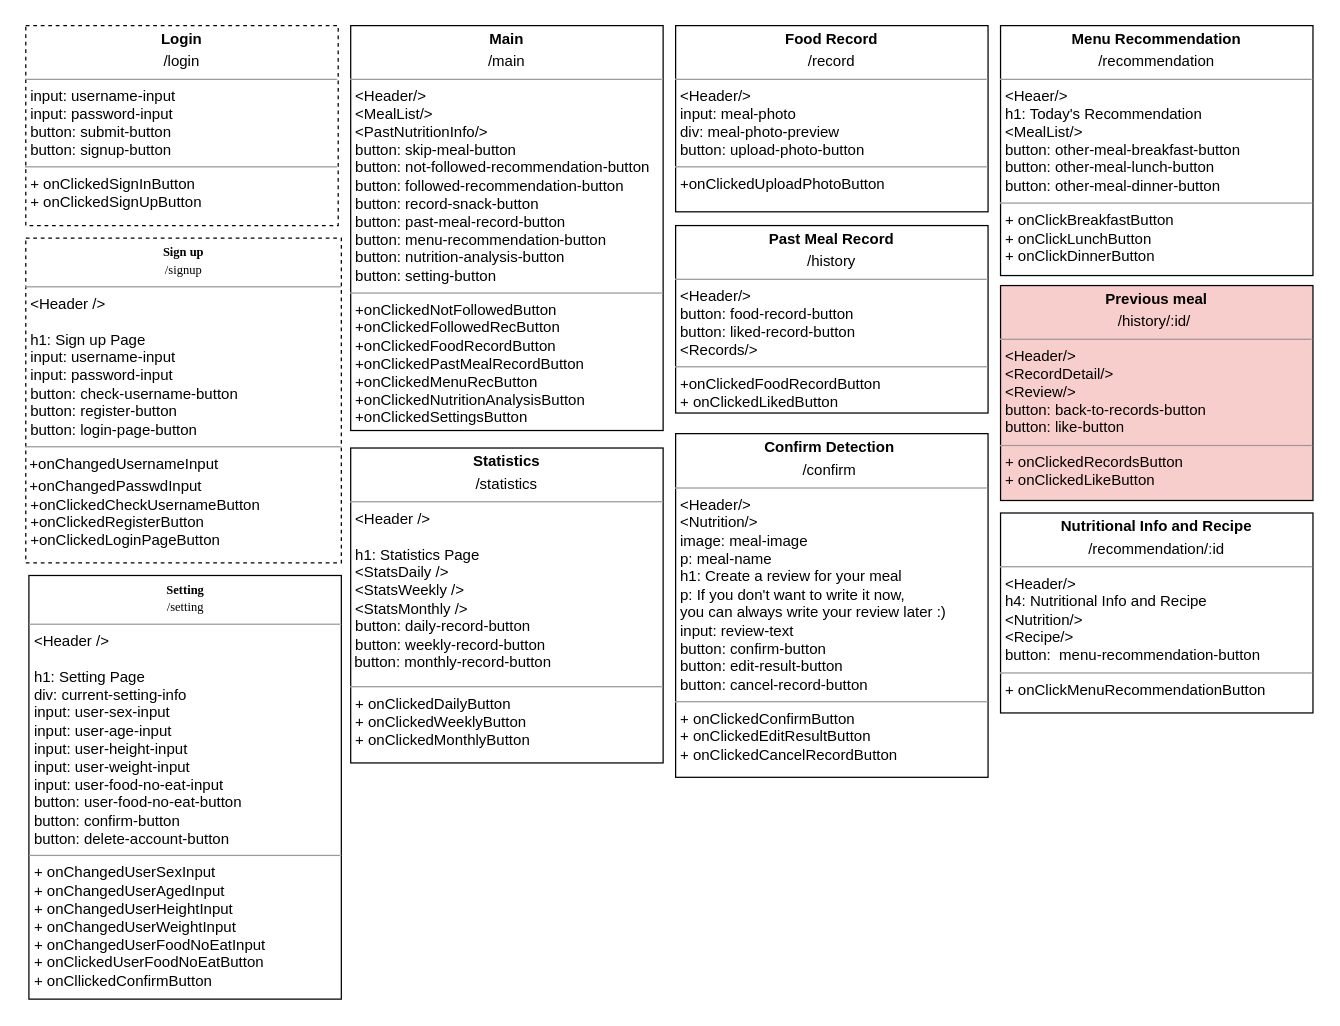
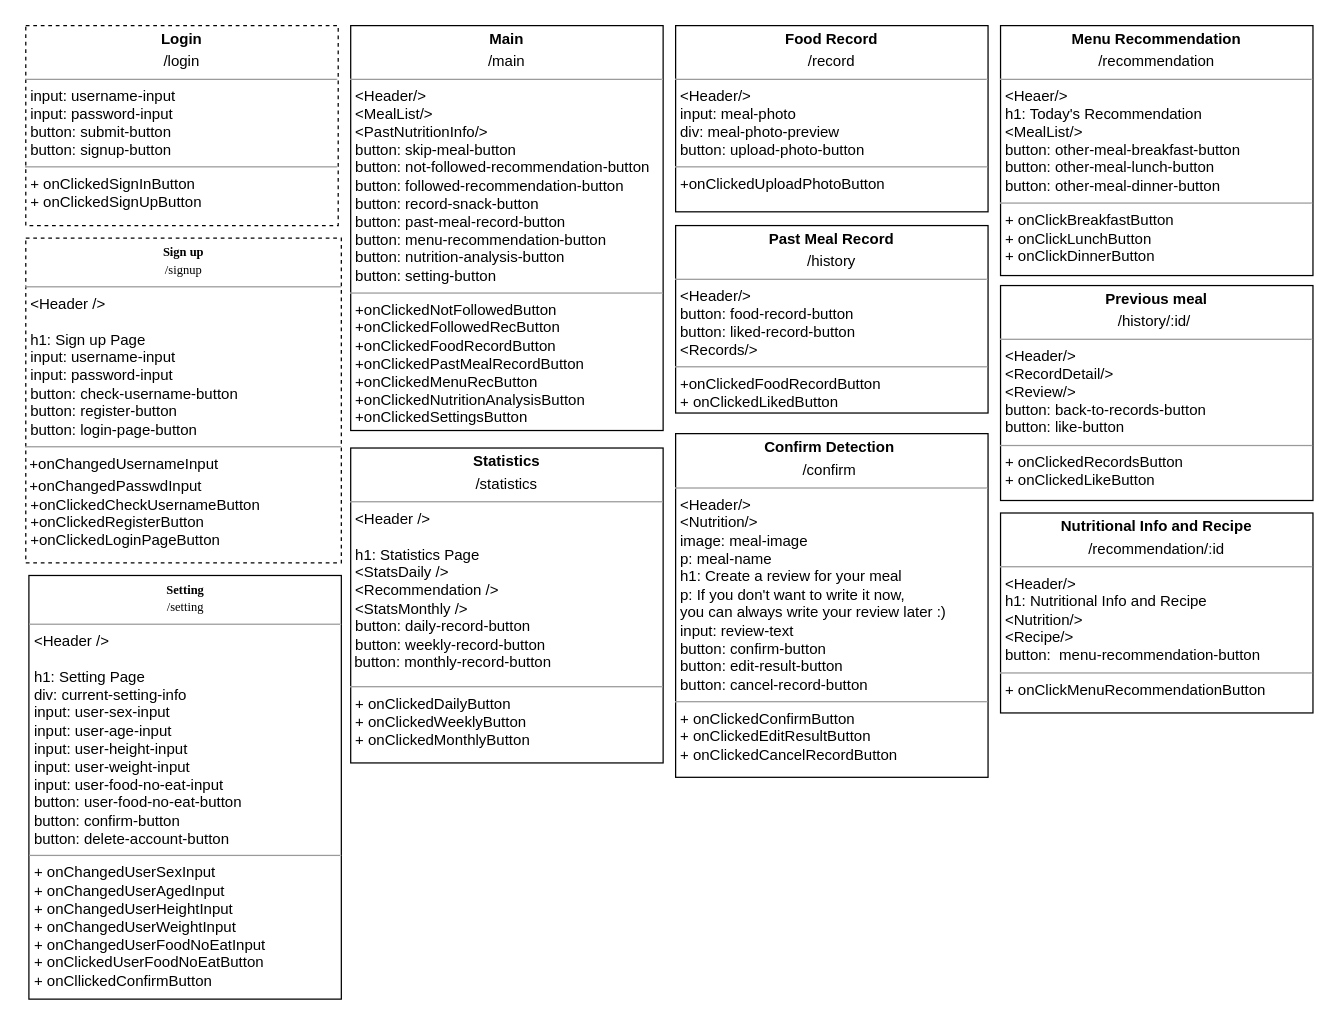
- <mxCell id="11" value="&lt;p style=&quot;margin: 0px ; margin-top: 4px ; text-align: center&quot;&gt;&lt;b&gt;Previous meal&lt;/b&gt;&lt;/p&gt;&lt;p style=&quot;margin: 0px ; margin-top: 4px ; text-align: center&quot;&gt;/history/:id/&lt;b&gt;&amp;nbsp;&lt;/b&gt;&lt;/p&gt;&lt;hr size=&quot;1&quot;&gt;&lt;p style=&quot;margin: 0px ; margin-left: 4px&quot;&gt;&amp;lt;Header/&amp;gt;&lt;/p&gt;&lt;p style=&quot;margin: 0px ; margin-left: 4px&quot;&gt;&amp;lt;RecordDetail/&amp;gt;&lt;/p&gt;&lt;p style=&quot;margin: 0px ; margin-left: 4px&quot;&gt;&amp;lt;Review/&amp;gt;&lt;/p&gt;&lt;p style=&quot;margin: 0px ; margin-left: 4px&quot;&gt;button: back-to-records-button&lt;/p&gt;&lt;p style=&quot;margin: 0px ; margin-left: 4px&quot;&gt;button: like-button&lt;/p&gt;&lt;hr size=&quot;1&quot;&gt;&lt;p style=&quot;margin: 0px ; margin-left: 4px&quot;&gt;+ onClickedRecordsButton&lt;/p&gt;&lt;p style=&quot;margin: 0px ; margin-left: 4px&quot;&gt;+ onClickedLikeButton&lt;/p&gt;" style="verticalAlign=top;align=left;overflow=fill;fontSize=12;fontFamily=Helvetica;html=1;fillColor=#f8cecc;" vertex="1" parent="1"><mxGeometry x="800" y="228" width="250" height="172" as="geometry" /></mxCell>
+ <mxCell id="11" value="&lt;p style=&quot;margin: 0px ; margin-top: 4px ; text-align: center&quot;&gt;&lt;b&gt;Previous meal&lt;/b&gt;&lt;/p&gt;&lt;p style=&quot;margin: 0px ; margin-top: 4px ; text-align: center&quot;&gt;/history/:id/&lt;b&gt;&amp;nbsp;&lt;/b&gt;&lt;/p&gt;&lt;hr size=&quot;1&quot;&gt;&lt;p style=&quot;margin: 0px ; margin-left: 4px&quot;&gt;&amp;lt;Header/&amp;gt;&lt;/p&gt;&lt;p style=&quot;margin: 0px ; margin-left: 4px&quot;&gt;&amp;lt;RecordDetail/&amp;gt;&lt;/p&gt;&lt;p style=&quot;margin: 0px ; margin-left: 4px&quot;&gt;&amp;lt;Review/&amp;gt;&lt;/p&gt;&lt;p style=&quot;margin: 0px ; margin-left: 4px&quot;&gt;button: back-to-records-button&lt;/p&gt;&lt;p style=&quot;margin: 0px ; margin-left: 4px&quot;&gt;button: like-button&lt;/p&gt;&lt;hr size=&quot;1&quot;&gt;&lt;p style=&quot;margin: 0px ; margin-left: 4px&quot;&gt;+ onClickedRecordsButton&lt;/p&gt;&lt;p style=&quot;margin: 0px ; margin-left: 4px&quot;&gt;+ onClickedLikeButton&lt;/p&gt;" style="verticalAlign=top;align=left;overflow=fill;fontSize=12;fontFamily=Helvetica;html=1;" vertex="1" parent="1"><mxGeometry x="800" y="228" width="250" height="172" as="geometry" /></mxCell>
- <mxCell id="2" value="&lt;p style=&quot;margin: 4px 0px 0px ; text-align: center&quot;&gt;&lt;b&gt;Statistics&lt;/b&gt;&lt;/p&gt;&lt;p style=&quot;margin: 4px 0px 0px ; text-align: center&quot;&gt;/statistics&lt;/p&gt;&lt;hr size=&quot;1&quot;&gt;&lt;p style=&quot;text-align: justify ; margin: 0px 0px 0px 4px&quot;&gt;&amp;lt;Header /&amp;gt;&lt;br&gt;&lt;/p&gt;&lt;p style=&quot;text-align: justify ; margin: 0px 0px 0px 4px&quot;&gt;&lt;br&gt;&lt;/p&gt;&lt;p style=&quot;text-align: justify ; margin: 0px 0px 0px 4px&quot;&gt;h1: Statistics Page&lt;/p&gt;&lt;p style=&quot;text-align: justify ; margin: 0px 0px 0px 4px&quot;&gt;&amp;lt;StatsDaily /&amp;gt;&lt;/p&gt;&lt;p style=&quot;text-align: justify ; margin: 0px 0px 0px 4px&quot;&gt;&amp;lt;StatsWeekly /&amp;gt;&lt;/p&gt;&lt;p style=&quot;text-align: justify ; margin: 0px 0px 0px 4px&quot;&gt;&amp;lt;StatsMonthly /&amp;gt;&lt;/p&gt;&lt;p style=&quot;text-align: justify ; margin: 0px 0px 0px 4px&quot;&gt;button: daily-record-button&lt;/p&gt;&lt;p style=&quot;text-align: justify ; margin: 0px 0px 0px 4px&quot;&gt;&lt;span style=&quot;text-align: left&quot;&gt;button:&amp;nbsp;&lt;/span&gt;&lt;span style=&quot;text-align: left&quot;&gt;weekly-record-button&amp;nbsp;&lt;/span&gt;&lt;/p&gt;&lt;span style=&quot;text-align: left&quot;&gt;&lt;div style=&quot;text-align: justify&quot;&gt;&lt;span&gt;&amp;nbsp;button:&amp;nbsp;&lt;/span&gt;&lt;span&gt;monthly-record-button&lt;/span&gt;&lt;/div&gt;&lt;/span&gt;&lt;p&gt;&lt;/p&gt;&lt;hr size=&quot;1&quot; style=&quot;text-align: justify&quot;&gt;&lt;p style=&quot;text-align: justify ; margin: 0px 0px 0px 4px&quot;&gt;+ onClickedDailyButton&lt;/p&gt;&lt;p style=&quot;text-align: justify ; margin: 0px 0px 0px 4px&quot;&gt;+ onClickedWeeklyButton&lt;/p&gt;&lt;p style=&quot;text-align: justify ; margin: 0px 0px 0px 4px&quot;&gt;+ onClickedMonthlyButton&lt;/p&gt;" style="verticalAlign=top;align=left;overflow=fill;fontSize=12;fontFamily=Helvetica;html=1;rounded=0;shadow=0;comic=0;labelBackgroundColor=none;strokeWidth=1" vertex="1" parent="1"><mxGeometry x="280" y="358" width="250" height="252" as="geometry" /></mxCell>
+ <mxCell id="2" value="&lt;p style=&quot;margin: 4px 0px 0px ; text-align: center&quot;&gt;&lt;b&gt;Statistics&lt;/b&gt;&lt;/p&gt;&lt;p style=&quot;margin: 4px 0px 0px ; text-align: center&quot;&gt;/statistics&lt;/p&gt;&lt;hr size=&quot;1&quot;&gt;&lt;p style=&quot;text-align: justify ; margin: 0px 0px 0px 4px&quot;&gt;&amp;lt;Header /&amp;gt;&lt;br&gt;&lt;/p&gt;&lt;p style=&quot;text-align: justify ; margin: 0px 0px 0px 4px&quot;&gt;&lt;br&gt;&lt;/p&gt;&lt;p style=&quot;text-align: justify ; margin: 0px 0px 0px 4px&quot;&gt;h1: Statistics Page&lt;/p&gt;&lt;p style=&quot;text-align: justify ; margin: 0px 0px 0px 4px&quot;&gt;&amp;lt;StatsDaily /&amp;gt;&lt;/p&gt;&lt;p style=&quot;text-align: justify ; margin: 0px 0px 0px 4px&quot;&gt;&amp;lt;Recommendation /&amp;gt;&lt;/p&gt;&lt;p style=&quot;text-align: justify ; margin: 0px 0px 0px 4px&quot;&gt;&amp;lt;StatsMonthly /&amp;gt;&lt;/p&gt;&lt;p style=&quot;text-align: justify ; margin: 0px 0px 0px 4px&quot;&gt;button: daily-record-button&lt;/p&gt;&lt;p style=&quot;text-align: justify ; margin: 0px 0px 0px 4px&quot;&gt;&lt;span style=&quot;text-align: left&quot;&gt;button:&amp;nbsp;&lt;/span&gt;&lt;span style=&quot;text-align: left&quot;&gt;weekly-record-button&amp;nbsp;&lt;/span&gt;&lt;/p&gt;&lt;span style=&quot;text-align: left&quot;&gt;&lt;div style=&quot;text-align: justify&quot;&gt;&lt;span&gt;&amp;nbsp;button:&amp;nbsp;&lt;/span&gt;&lt;span&gt;monthly-record-button&lt;/span&gt;&lt;/div&gt;&lt;/span&gt;&lt;p&gt;&lt;/p&gt;&lt;hr size=&quot;1&quot; style=&quot;text-align: justify&quot;&gt;&lt;p style=&quot;text-align: justify ; margin: 0px 0px 0px 4px&quot;&gt;+ onClickedDailyButton&lt;/p&gt;&lt;p style=&quot;text-align: justify ; margin: 0px 0px 0px 4px&quot;&gt;+ onClickedWeeklyButton&lt;/p&gt;&lt;p style=&quot;text-align: justify ; margin: 0px 0px 0px 4px&quot;&gt;+ onClickedMonthlyButton&lt;/p&gt;" style="verticalAlign=top;align=left;overflow=fill;fontSize=12;fontFamily=Helvetica;html=1;rounded=0;shadow=0;comic=0;labelBackgroundColor=none;strokeWidth=1" vertex="1" parent="1"><mxGeometry x="280" y="358" width="250" height="252" as="geometry" /></mxCell>
- <mxCell id="10" value="&lt;p style=&quot;margin: 0px ; margin-top: 4px ; text-align: center&quot;&gt;&lt;b&gt;Nutritional Info and Recipe&lt;/b&gt;&lt;/p&gt;&lt;p style=&quot;margin: 0px ; margin-top: 4px ; text-align: center&quot;&gt;/recommendation/:id&lt;/p&gt;&lt;hr size=&quot;1&quot;&gt;&lt;p style=&quot;margin: 0px 0px 0px 4px&quot;&gt;&amp;lt;Header/&amp;gt;&lt;/p&gt;&lt;p style=&quot;margin: 0px 0px 0px 4px&quot;&gt;h4: Nutritional Info and Recipe&lt;/p&gt;&lt;p style=&quot;margin: 0px 0px 0px 4px&quot;&gt;&amp;lt;Nutrition/&amp;gt;&lt;/p&gt;&lt;p style=&quot;margin: 0px 0px 0px 4px&quot;&gt;&amp;lt;Recipe/&amp;gt;&lt;/p&gt;&lt;p style=&quot;margin: 0px 0px 0px 4px&quot;&gt;button:&amp;nbsp;&amp;nbsp;&lt;span style=&quot;text-align: center&quot;&gt;menu-recommendation-button&lt;/span&gt;&lt;/p&gt;&lt;hr size=&quot;1&quot;&gt;&lt;p style=&quot;margin: 0px 0px 0px 4px&quot;&gt;+ onClickMenuRecommendationButton&lt;/p&gt;" style="verticalAlign=top;align=left;overflow=fill;fontSize=12;fontFamily=Helvetica;html=1;rounded=0;shadow=0;comic=0;labelBackgroundColor=none;strokeWidth=1" vertex="1" parent="1"><mxGeometry x="800" y="410" width="250" height="160" as="geometry" /></mxCell>
+ <mxCell id="10" value="&lt;p style=&quot;margin: 0px ; margin-top: 4px ; text-align: center&quot;&gt;&lt;b&gt;Nutritional Info and Recipe&lt;/b&gt;&lt;/p&gt;&lt;p style=&quot;margin: 0px ; margin-top: 4px ; text-align: center&quot;&gt;/recommendation/:id&lt;/p&gt;&lt;hr size=&quot;1&quot;&gt;&lt;p style=&quot;margin: 0px 0px 0px 4px&quot;&gt;&amp;lt;Header/&amp;gt;&lt;/p&gt;&lt;p style=&quot;margin: 0px 0px 0px 4px&quot;&gt;h1: Nutritional Info and Recipe&lt;/p&gt;&lt;p style=&quot;margin: 0px 0px 0px 4px&quot;&gt;&amp;lt;Nutrition/&amp;gt;&lt;/p&gt;&lt;p style=&quot;margin: 0px 0px 0px 4px&quot;&gt;&amp;lt;Recipe/&amp;gt;&lt;/p&gt;&lt;p style=&quot;margin: 0px 0px 0px 4px&quot;&gt;button:&amp;nbsp;&amp;nbsp;&lt;span style=&quot;text-align: center&quot;&gt;menu-recommendation-button&lt;/span&gt;&lt;/p&gt;&lt;hr size=&quot;1&quot;&gt;&lt;p style=&quot;margin: 0px 0px 0px 4px&quot;&gt;+ onClickMenuRecommendationButton&lt;/p&gt;" style="verticalAlign=top;align=left;overflow=fill;fontSize=12;fontFamily=Helvetica;html=1;rounded=0;shadow=0;comic=0;labelBackgroundColor=none;strokeWidth=1" vertex="1" parent="1"><mxGeometry x="800" y="410" width="250" height="160" as="geometry" /></mxCell>
